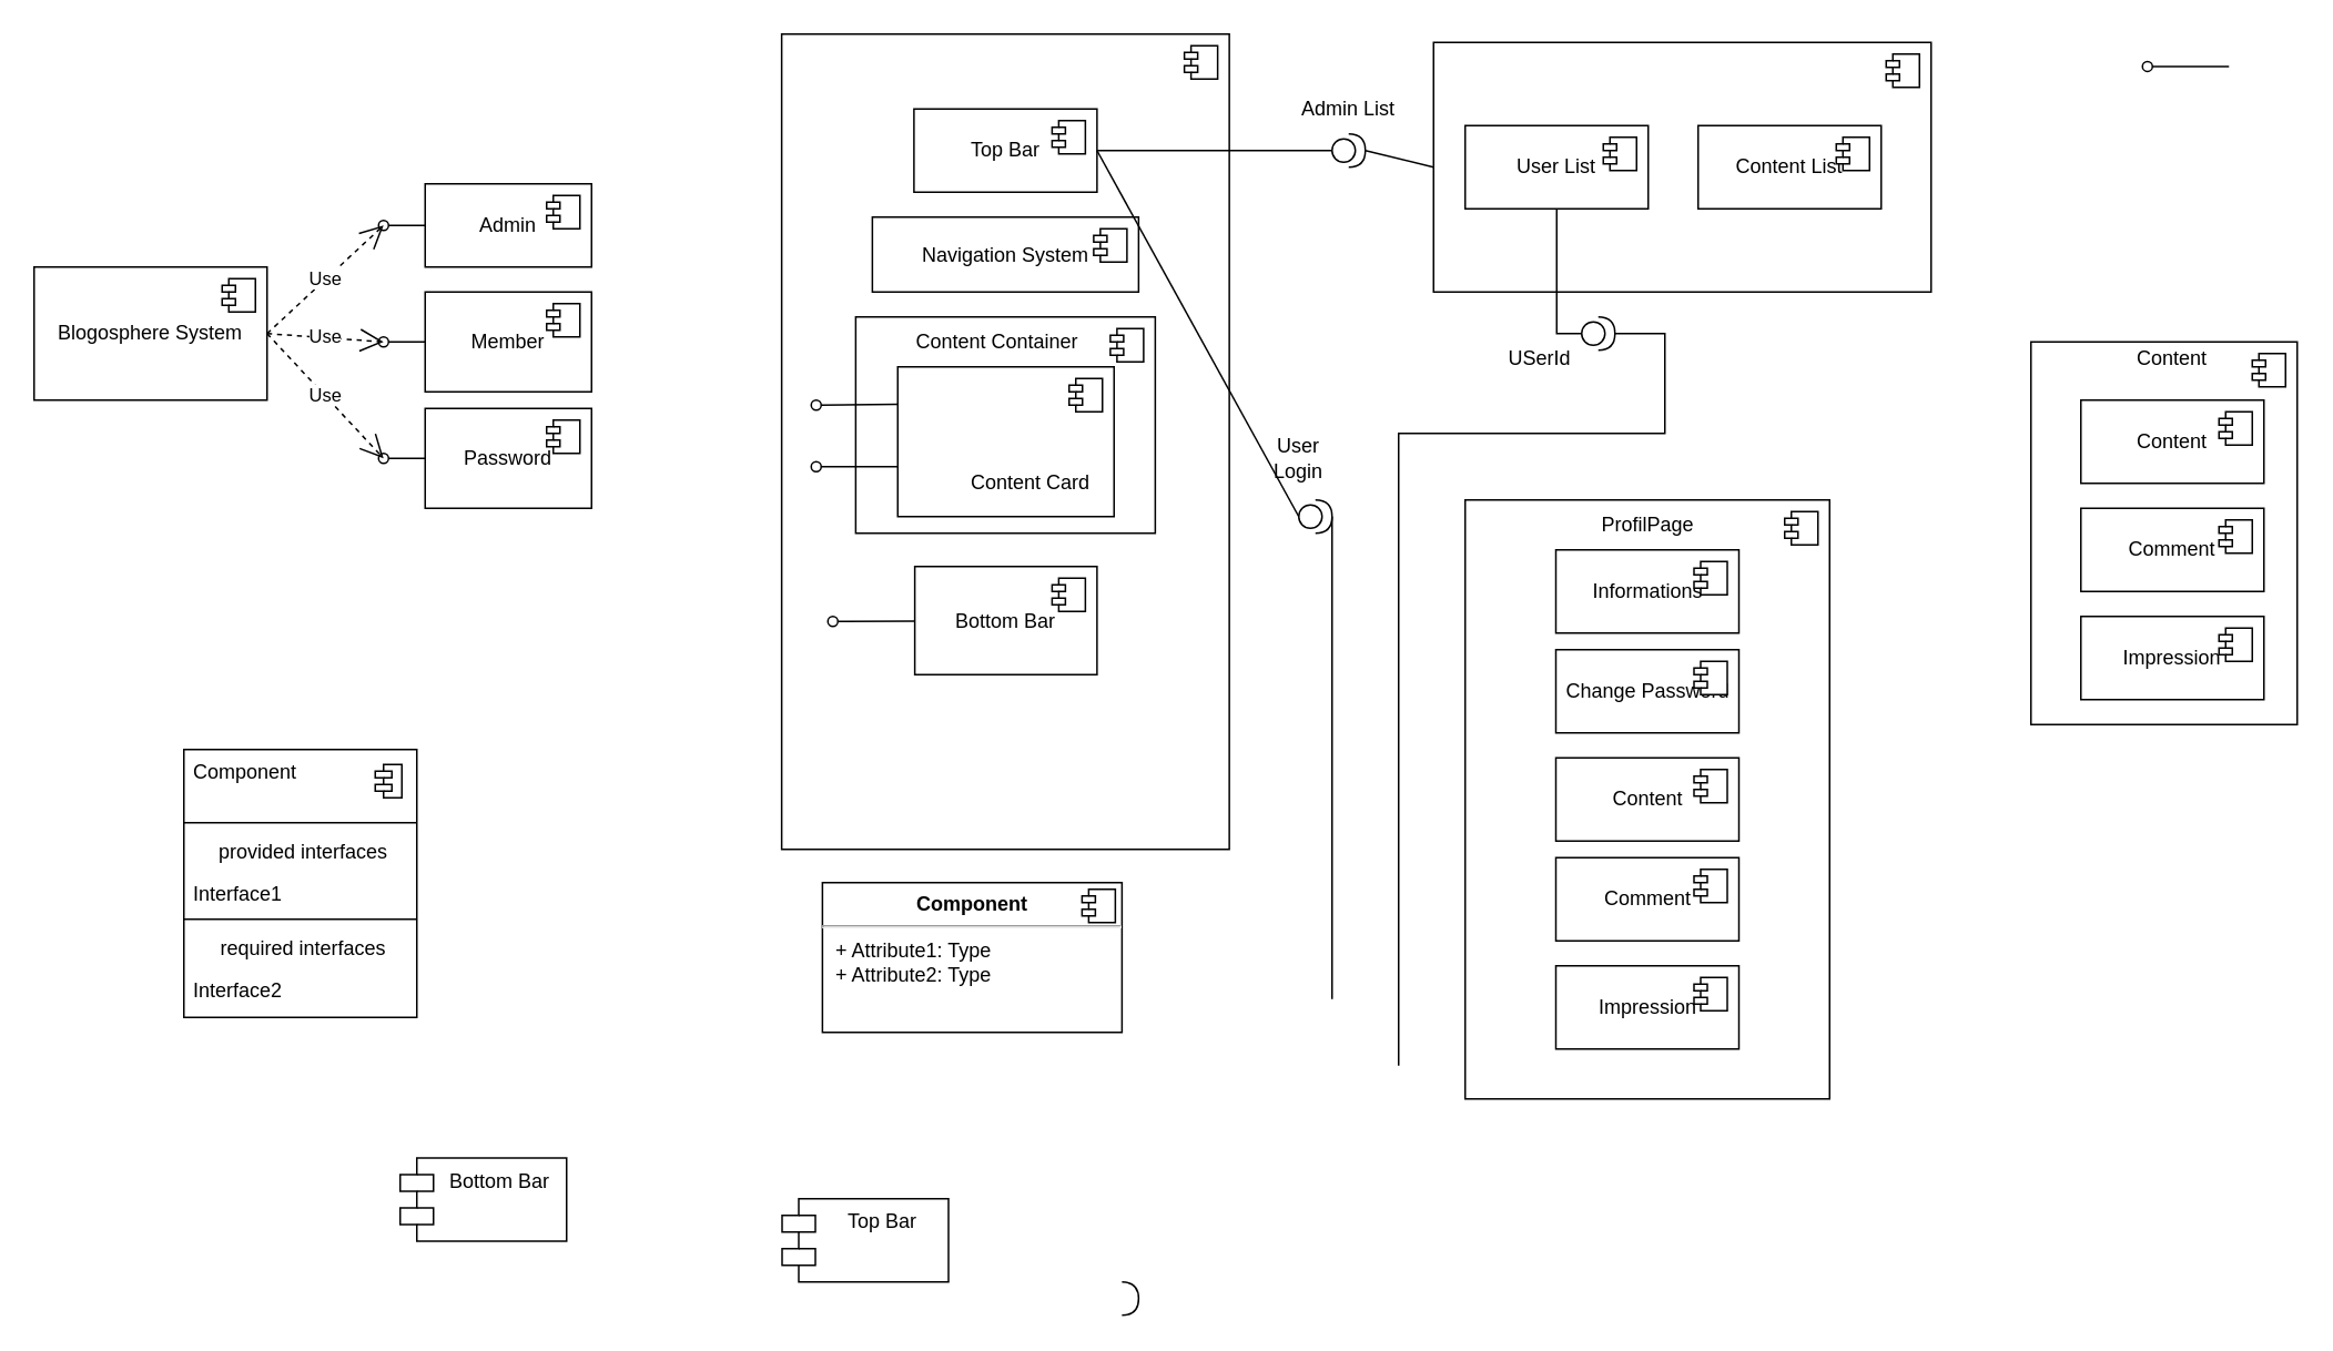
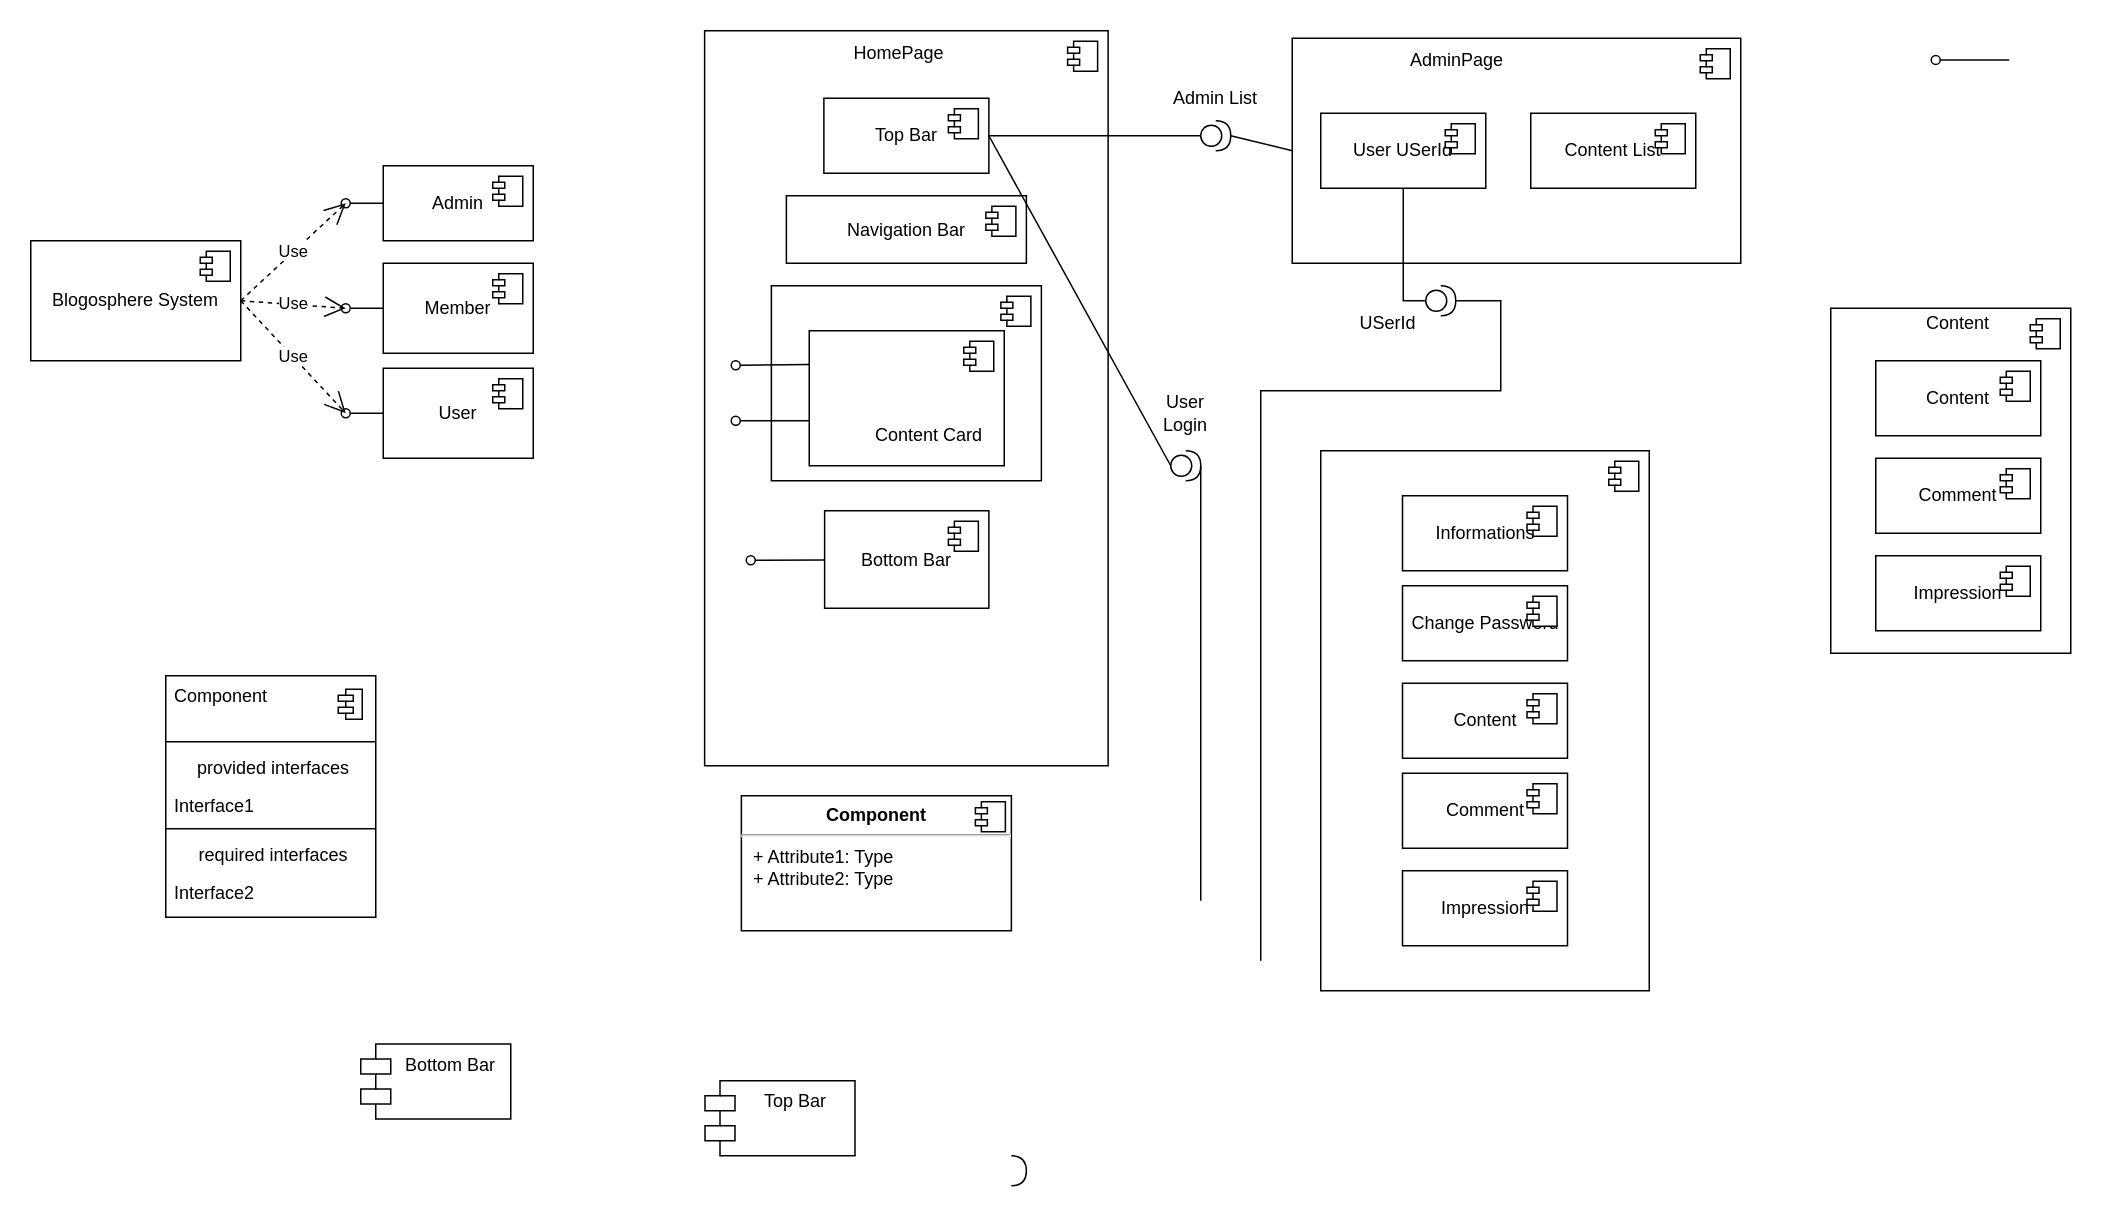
+ <mxCell id="21" value="HomePage" style="text;html=1;strokeColor=none;fillColor=none;align=center;verticalAlign=middle;whiteSpace=wrap;rounded=0;" vertex="1" parent="1"><mxGeometry x="568.75" width="60" height="30" as="geometry" y="20" /></mxCell>
+ <mxCell id="54" value="AdminPage" style="text;html=1;strokeColor=none;fillColor=none;align=center;verticalAlign=middle;whiteSpace=wrap;rounded=0;" vertex="1" parent="1"><mxGeometry x="940.5" y="25" width="60" height="30" as="geometry" /></mxCell>
- <mxCell id="57" value="User List" style="html=1;dropTarget=0;whiteSpace=wrap;" vertex="1" parent="1"><mxGeometry x="880" y="75" width="110" height="50" as="geometry" /></mxCell>
+ <mxCell id="57" value="User USerId" style="html=1;dropTarget=0;whiteSpace=wrap;" vertex="1" parent="1"><mxGeometry x="880" y="75" width="110" height="50" as="geometry" /></mxCell>
- <mxCell id="24" value="Navigation System" style="html=1;dropTarget=0;whiteSpace=wrap;" vertex="1" parent="1"><mxGeometry x="523.75" y="130" width="160" height="45" as="geometry" /></mxCell>
+ <mxCell id="24" value="Navigation Bar" style="html=1;dropTarget=0;whiteSpace=wrap;" vertex="1" parent="1"><mxGeometry x="523.75" y="130" width="160" height="45" as="geometry" /></mxCell>
- <mxCell id="28" value="Content Container" style="text;html=1;strokeColor=none;fillColor=none;align=center;verticalAlign=middle;whiteSpace=wrap;rounded=0;" vertex="1" parent="1"><mxGeometry x="523.75" y="190" width="150" height="30" as="geometry" /></mxCell>
- <mxCell id="38" value="Password" style="html=1;dropTarget=0;whiteSpace=wrap;" vertex="1" parent="1"><mxGeometry x="255" y="245" width="100" height="60" as="geometry" /></mxCell>
+ <mxCell id="38" value="User" style="html=1;dropTarget=0;whiteSpace=wrap;" vertex="1" parent="1"><mxGeometry x="255" y="245" width="100" height="60" as="geometry" /></mxCell>
- <mxCell id="65" value="User Login" style="text;html=1;strokeColor=none;fillColor=none;align=center;verticalAlign=middle;whiteSpace=wrap;rounded=0;" vertex="1" parent="1"><mxGeometry x="750" y="260" width="60" height="30" as="geometry" /></mxCell>
+ <mxCell id="65" value="User Login" style="text;html=1;strokeColor=none;fillColor=none;align=center;verticalAlign=middle;whiteSpace=wrap;rounded=0;" vertex="1" parent="1"><mxGeometry x="760" y="260" width="60" height="30" as="geometry" /></mxCell>
- <mxCell id="76" value="ProfilPage" style="text;html=1;strokeColor=none;fillColor=none;align=center;verticalAlign=middle;whiteSpace=wrap;rounded=0;" vertex="1" parent="1"><mxGeometry x="959.5" y="300" width="60" height="30" as="geometry" /></mxCell>
